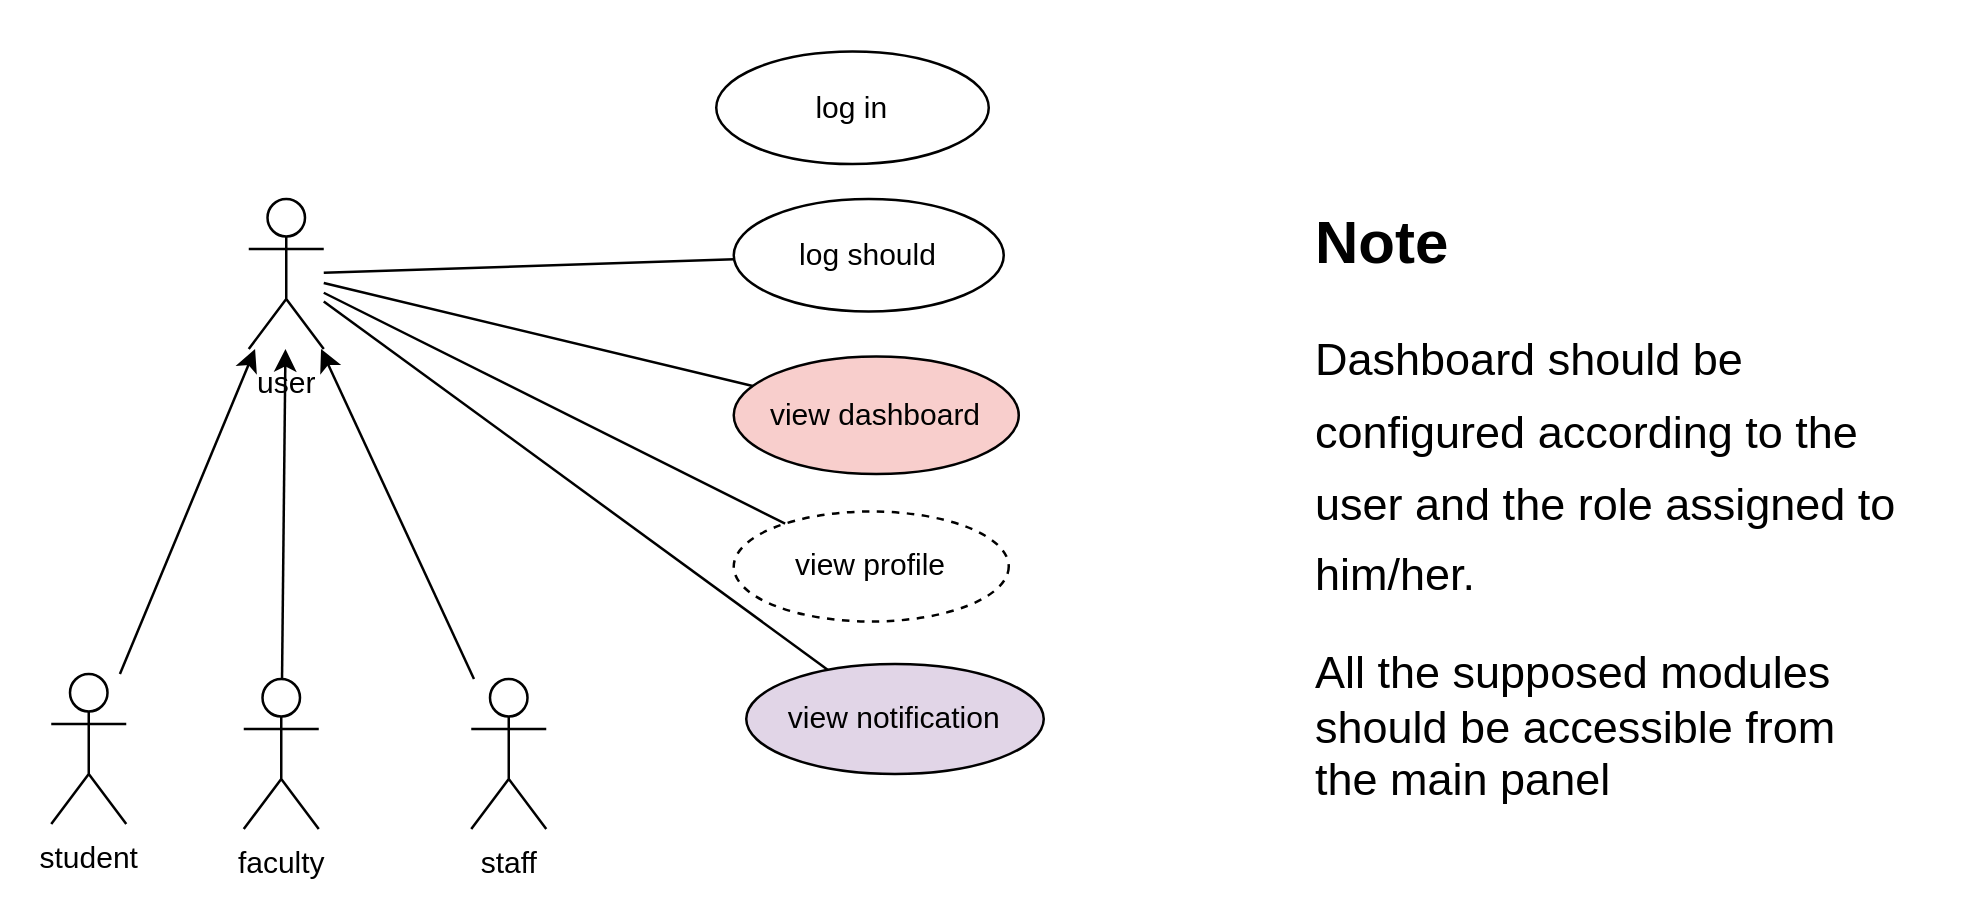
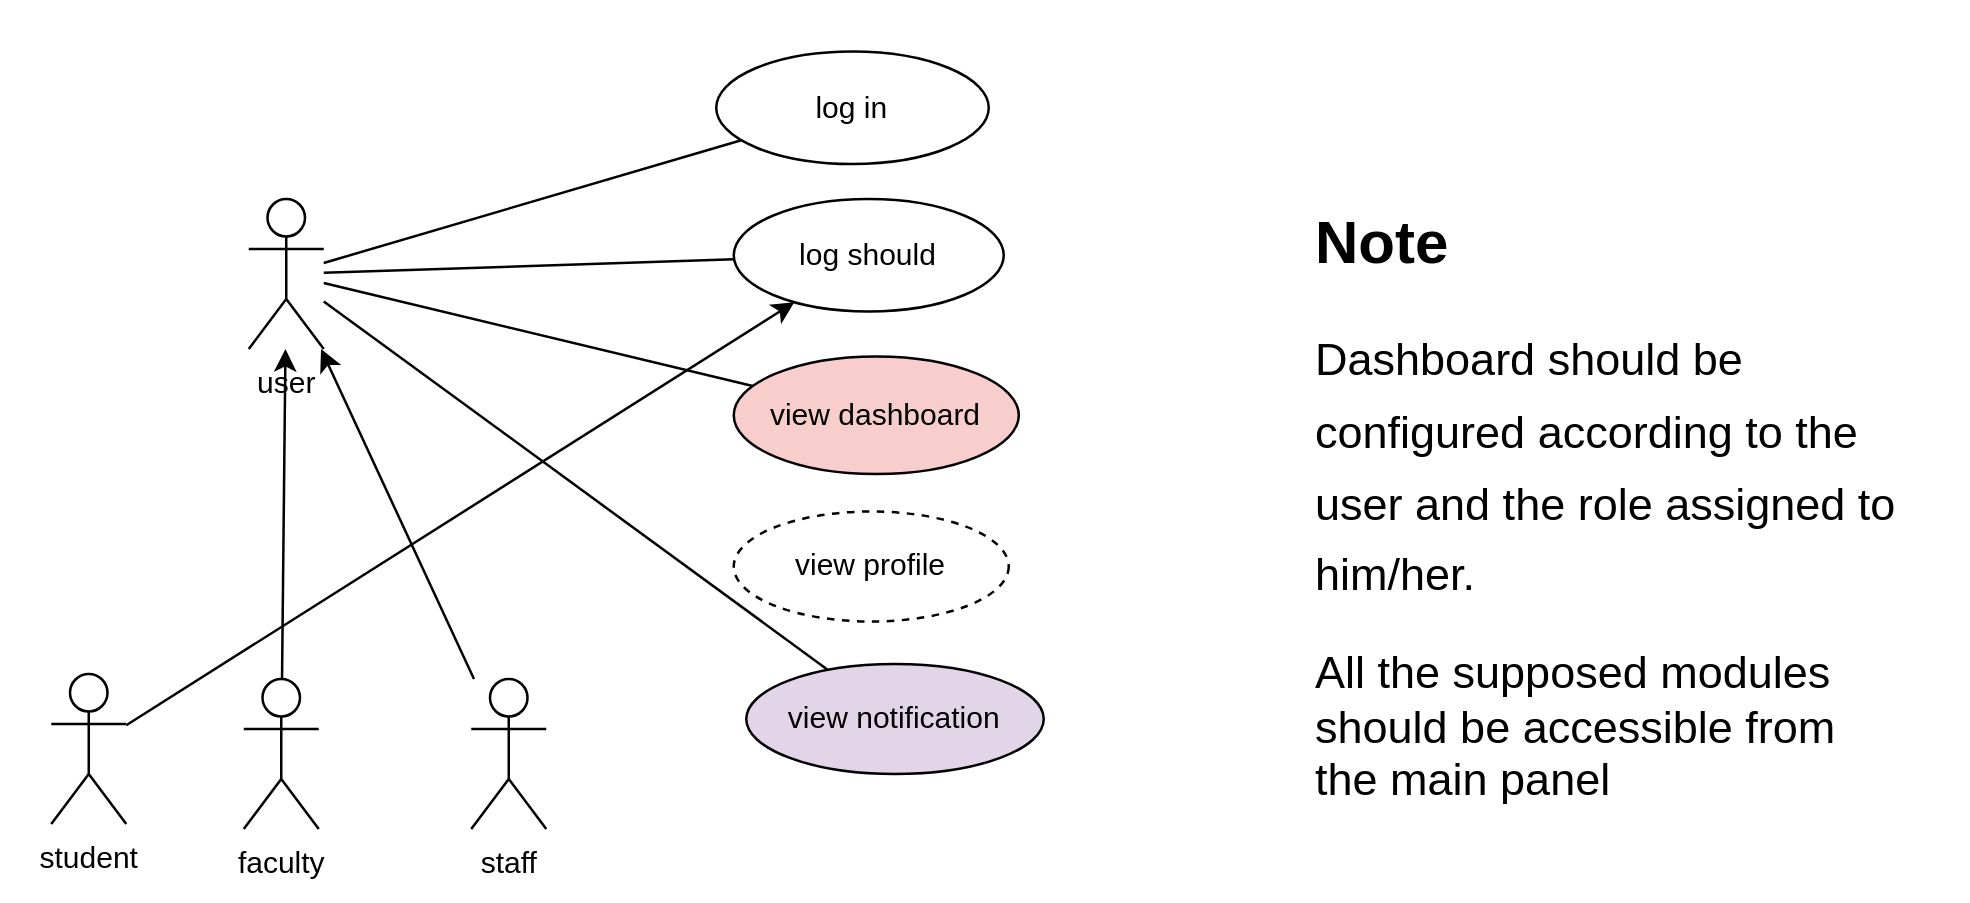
+ <mxCell id="14" value="" style="endArrow=none;html=1;rounded=0;" edge="1" parent="1" source="2" target="9"><mxGeometry width="50" height="50" relative="1" as="geometry"><mxPoint x="371" y="285" as="sourcePoint" /><mxPoint x="421" y="235" as="targetPoint" /></mxGeometry></mxCell>
- <mxCell id="18" value="" style="endArrow=none;html=1;rounded=0;" edge="1" parent="1" source="11" target="2"><mxGeometry width="50" height="50" relative="1" as="geometry"><mxPoint x="371" y="285" as="sourcePoint" /><mxPoint x="421" y="235" as="targetPoint" /></mxGeometry></mxCell>
- <mxCell id="6" value="" style="endArrow=classic;html=1;rounded=0;" edge="1" parent="1" source="3" target="2"><mxGeometry width="50" height="50" relative="1" as="geometry"><mxPoint x="371" y="274" as="sourcePoint" /><mxPoint x="421" y="224" as="targetPoint" /></mxGeometry></mxCell>
+ <mxCell id="6" value="" style="endArrow=classic;html=1;rounded=0;" edge="1" parent="1" source="3" target="12"><mxGeometry width="50" height="50" relative="1" as="geometry"><mxPoint x="371" y="274" as="sourcePoint" /><mxPoint x="421" y="224" as="targetPoint" /></mxGeometry></mxCell>
